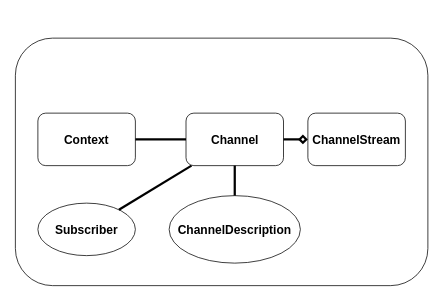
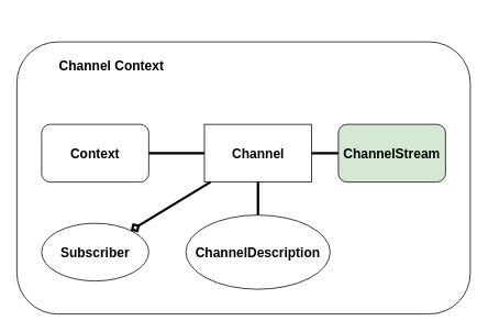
+ <mxCell id="4" value="&lt;font style=&quot;font-size: 16px;&quot;&gt;&lt;b&gt;Channel Context&lt;/b&gt;&lt;/font&gt;" style="text;html=1;strokeColor=none;fillColor=none;align=center;verticalAlign=middle;whiteSpace=wrap;rounded=0;fontSize=14;container=0;" parent="2" vertex="1"><mxGeometry x="15" y="44" width="200" height="30" as="geometry" /></mxCell>
- <mxCell id="5" value="&lt;font color=&quot;#000000&quot;&gt;&lt;b&gt;Channel&lt;/b&gt;&lt;/font&gt;" style="rounded=1;whiteSpace=wrap;html=1;fontSize=16;fontColor=#FFFFFF;" parent="2" vertex="1"><mxGeometry x="227.5" y="130" width="130" height="70" as="geometry" /></mxCell>
+ <mxCell id="5" value="&lt;font color=&quot;#000000&quot;&gt;&lt;b&gt;Channel&lt;/b&gt;&lt;/font&gt;" style="whiteSpace=wrap;html=1;fontSize=16;fontColor=#FFFFFF;rounded=0;" parent="2" vertex="1"><mxGeometry x="227.5" y="130" width="130" height="70" as="geometry" /></mxCell>
- <mxCell id="7" style="edgeStyle=none;html=1;strokeColor=default;strokeWidth=3;fontSize=16;fontColor=#000000;endArrow=diamond;endFill=0;" parent="2" source="5" target="6" edge="1"><mxGeometry relative="1" as="geometry" /></mxCell>
+ <mxCell id="7" style="edgeStyle=none;html=1;strokeColor=default;strokeWidth=3;fontSize=16;fontColor=#000000;endArrow=none;endFill=0;" parent="2" source="5" target="6" edge="1"><mxGeometry relative="1" as="geometry" /></mxCell>
- <mxCell id="6" value="&lt;font color=&quot;#000000&quot;&gt;&lt;b&gt;ChannelStream&lt;/b&gt;&lt;/font&gt;" style="rounded=1;whiteSpace=wrap;html=1;fontSize=16;fontColor=#FFFFFF;" parent="2" vertex="1"><mxGeometry x="390" y="130" width="130" height="70" as="geometry" /></mxCell>
+ <mxCell id="6" value="&lt;font color=&quot;#000000&quot;&gt;&lt;b&gt;ChannelStream&lt;/b&gt;&lt;/font&gt;" style="rounded=1;whiteSpace=wrap;html=1;fontSize=16;fontColor=#FFFFFF;fillColor=#d5e8d4;" parent="2" vertex="1"><mxGeometry x="390" y="130" width="130" height="70" as="geometry" /></mxCell>
- <mxCell id="13" style="edgeStyle=none;html=1;strokeColor=default;strokeWidth=3;fontSize=16;fontColor=#000000;endArrow=none;endFill=0;" parent="2" source="5" target="12" edge="1"><mxGeometry relative="1" as="geometry" /></mxCell>
+ <mxCell id="13" style="edgeStyle=none;html=1;strokeColor=default;strokeWidth=3;fontSize=16;fontColor=#000000;endArrow=diamond;endFill=0;" parent="2" source="5" target="12" edge="1"><mxGeometry relative="1" as="geometry" /></mxCell>
